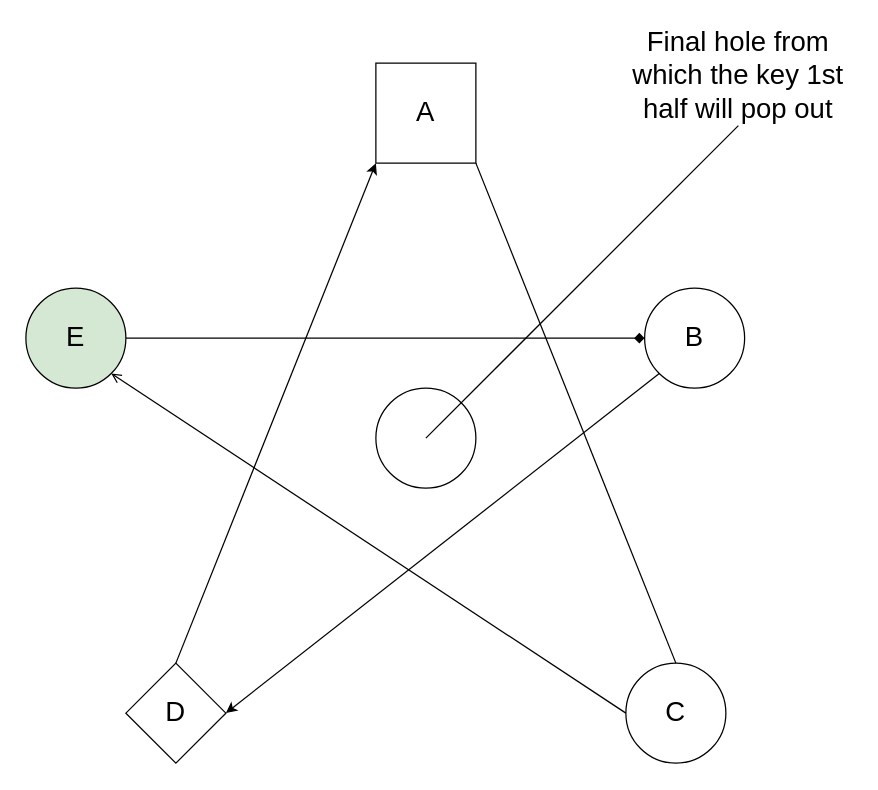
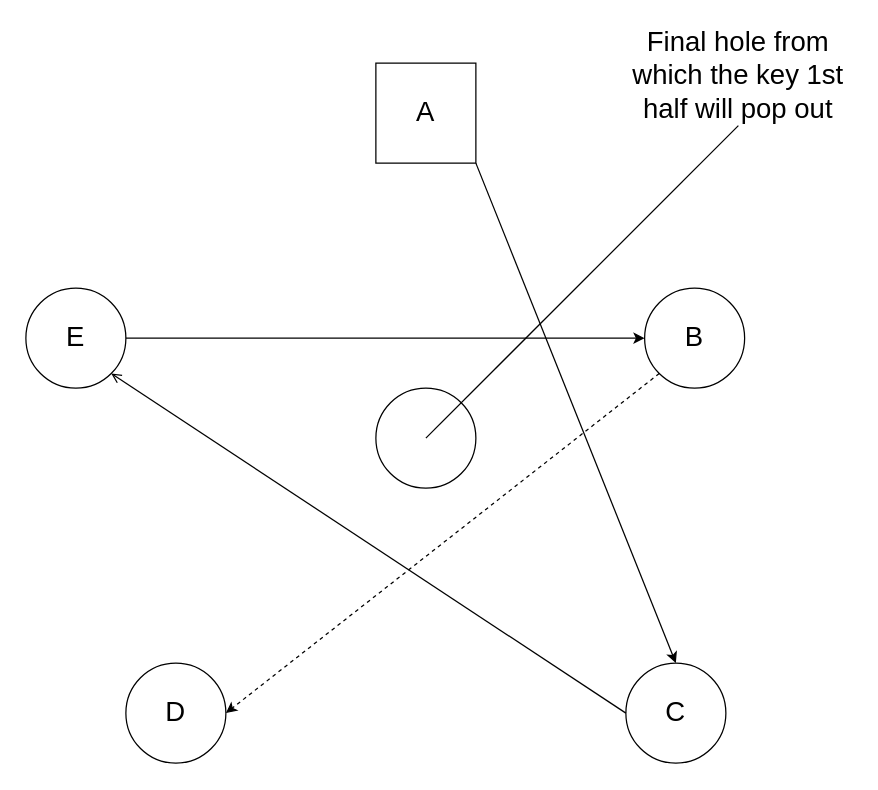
- <mxCell id="5" value="&lt;font style=&quot;font-size: 22px&quot;&gt;E&lt;/font&gt;" style="ellipse;whiteSpace=wrap;html=1;aspect=fixed;fillColor=#d5e8d4;" vertex="1" parent="1"><mxGeometry x="20" y="230" width="80" height="80" as="geometry" /></mxCell>
+ <mxCell id="5" value="&lt;font style=&quot;font-size: 22px&quot;&gt;E&lt;/font&gt;" style="ellipse;whiteSpace=wrap;html=1;aspect=fixed;" vertex="1" parent="1"><mxGeometry x="20" y="230" width="80" height="80" as="geometry" /></mxCell>
- <mxCell id="10" value="" style="endArrow=diamond;html=1;exitX=1;exitY=0.5;exitDx=0;exitDy=0;entryX=0;entryY=0.5;entryDx=0;entryDy=0;" edge="1" parent="1" source="5" target="6"><mxGeometry width="50" height="50" relative="1" as="geometry"><mxPoint x="380" y="310" as="sourcePoint" /><mxPoint x="430" y="260" as="targetPoint" /></mxGeometry></mxCell>
+ <mxCell id="10" value="" style="endArrow=classic;html=1;exitX=1;exitY=0.5;exitDx=0;exitDy=0;entryX=0;entryY=0.5;entryDx=0;entryDy=0;" edge="1" parent="1" source="5" target="6"><mxGeometry width="50" height="50" relative="1" as="geometry"><mxPoint x="380" y="310" as="sourcePoint" /><mxPoint x="430" y="260" as="targetPoint" /></mxGeometry></mxCell>
- <mxCell id="12" value="" style="endArrow=classic;html=1;exitX=0.5;exitY=0;exitDx=0;exitDy=0;entryX=0;entryY=1;entryDx=0;entryDy=0;" edge="1" parent="1" source="4" target="2"><mxGeometry width="50" height="50" relative="1" as="geometry"><mxPoint x="380" y="310" as="sourcePoint" /><mxPoint x="430" y="260" as="targetPoint" /></mxGeometry></mxCell>
- <mxCell id="11" value="" style="endArrow=classic;html=1;exitX=0;exitY=1;exitDx=0;exitDy=0;entryX=1;entryY=0.5;entryDx=0;entryDy=0;" edge="1" parent="1" source="6" target="4"><mxGeometry width="50" height="50" relative="1" as="geometry"><mxPoint x="380" y="310" as="sourcePoint" /><mxPoint x="430" y="260" as="targetPoint" /></mxGeometry></mxCell>
+ <mxCell id="11" value="" style="endArrow=classic;html=1;exitX=0;exitY=1;exitDx=0;exitDy=0;entryX=1;entryY=0.5;entryDx=0;entryDy=0;dashed=1;" edge="1" parent="1" source="6" target="4"><mxGeometry width="50" height="50" relative="1" as="geometry"><mxPoint x="380" y="310" as="sourcePoint" /><mxPoint x="430" y="260" as="targetPoint" /></mxGeometry></mxCell>
- <mxCell id="8" value="" style="endArrow=none;html=1;exitX=1;exitY=1;exitDx=0;exitDy=0;entryX=0.5;entryY=0;entryDx=0;entryDy=0;" edge="1" parent="1" source="2" target="3"><mxGeometry width="50" height="50" relative="1" as="geometry"><mxPoint x="380" y="310" as="sourcePoint" /><mxPoint x="430" y="260" as="targetPoint" /></mxGeometry></mxCell>
+ <mxCell id="8" value="" style="endArrow=classic;html=1;exitX=1;exitY=1;exitDx=0;exitDy=0;entryX=0.5;entryY=0;entryDx=0;entryDy=0;" edge="1" parent="1" source="2" target="3"><mxGeometry width="50" height="50" relative="1" as="geometry"><mxPoint x="380" y="310" as="sourcePoint" /><mxPoint x="430" y="260" as="targetPoint" /></mxGeometry></mxCell>
- <mxCell id="4" value="&lt;font style=&quot;font-size: 22px&quot;&gt;D&lt;/font&gt;" style="rhombus;whiteSpace=wrap;html=1;aspect=fixed;" vertex="1" parent="1"><mxGeometry x="100" y="530" width="80" height="80" as="geometry" /></mxCell>
+ <mxCell id="4" value="&lt;font style=&quot;font-size: 22px&quot;&gt;D&lt;/font&gt;" style="ellipse;whiteSpace=wrap;html=1;aspect=fixed;" vertex="1" parent="1"><mxGeometry x="100" y="530" width="80" height="80" as="geometry" /></mxCell>
